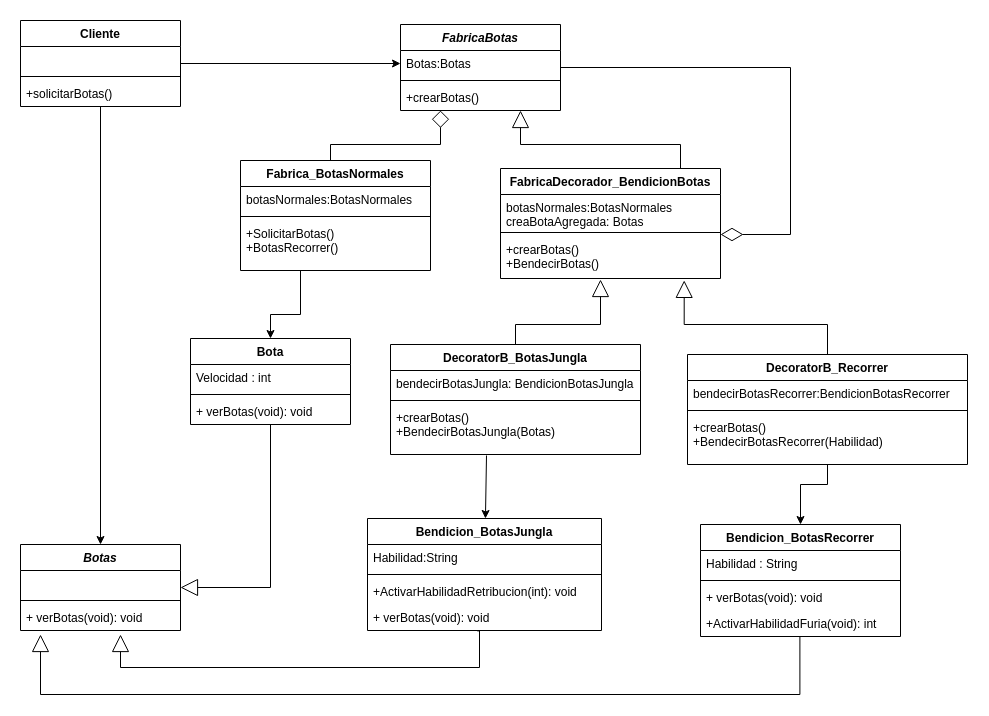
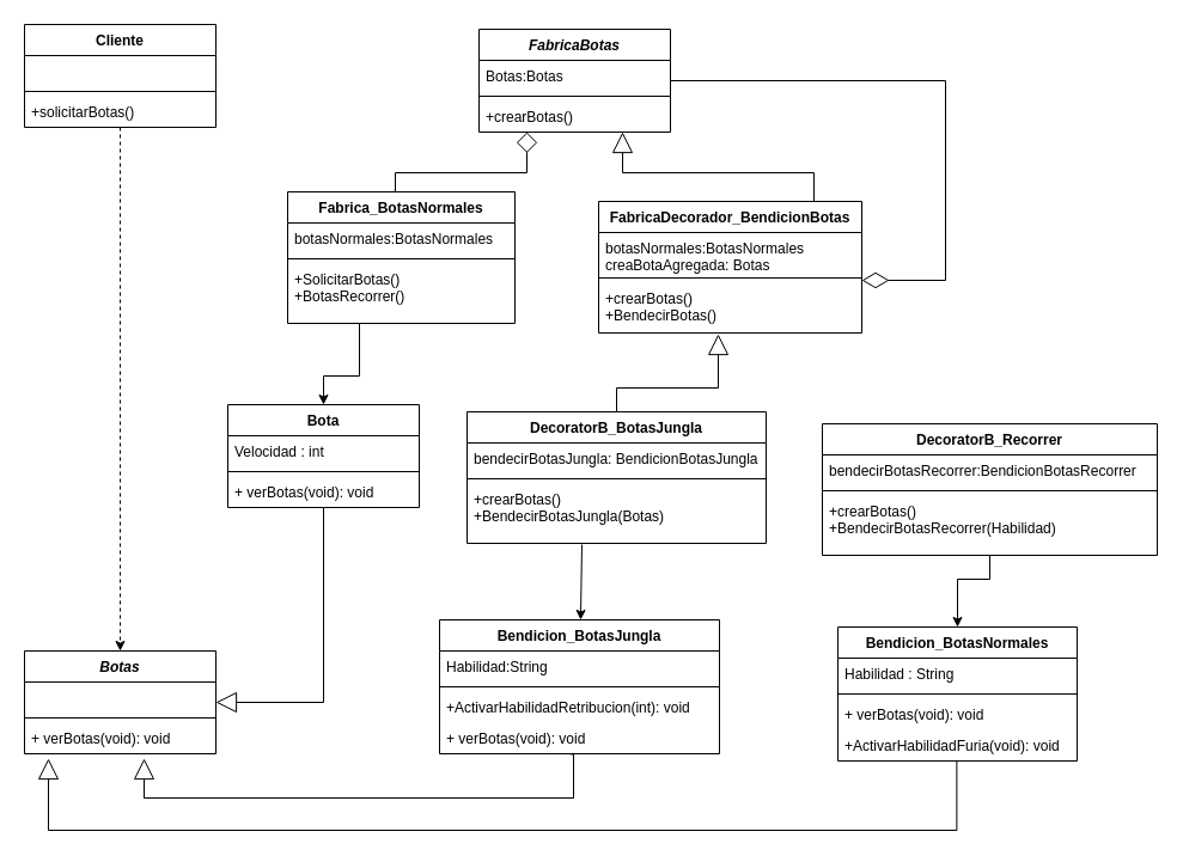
- <mxCell id="19" style="edgeStyle=orthogonalEdgeStyle;rounded=0;orthogonalLoop=1;jettySize=auto;html=1;entryX=0;entryY=0.5;entryDx=0;entryDy=0;exitX=1;exitY=0.5;exitDx=0;exitDy=0;" parent="1" source="2" target="7" edge="1"><mxGeometry relative="1" as="geometry"><mxPoint x="190" y="63" as="sourcePoint" /></mxGeometry></mxCell>
- <mxCell id="47" style="edgeStyle=orthogonalEdgeStyle;rounded=0;orthogonalLoop=1;jettySize=auto;html=1;entryX=0.5;entryY=0;entryDx=0;entryDy=0;" parent="1" source="2" target="43" edge="1"><mxGeometry relative="1" as="geometry"><mxPoint x="90" y="134" as="sourcePoint" /><mxPoint x="90" y="544" as="targetPoint" /></mxGeometry></mxCell>
+ <mxCell id="47" style="edgeStyle=orthogonalEdgeStyle;rounded=0;orthogonalLoop=1;jettySize=auto;html=1;entryX=0.5;entryY=0;entryDx=0;entryDy=0;dashed=1;" parent="1" source="2" target="43" edge="1"><mxGeometry relative="1" as="geometry"><mxPoint x="90" y="134" as="sourcePoint" /><mxPoint x="90" y="544" as="targetPoint" /></mxGeometry></mxCell>
- <mxCell id="27" style="edgeStyle=orthogonalEdgeStyle;rounded=0;orthogonalLoop=1;jettySize=auto;html=1;exitX=0.5;exitY=0;exitDx=0;exitDy=0;entryX=0.835;entryY=1.045;entryDx=0;entryDy=0;startArrow=none;startFill=0;endArrow=block;endFill=0;startSize=15;endSize=15;entryPerimeter=0;" parent="1" source="21" target="31" edge="1"><mxGeometry relative="1" as="geometry"><mxPoint x="850" y="354" as="sourcePoint" /><mxPoint x="640" y="270" as="targetPoint" /><Array as="points"><mxPoint x="827" y="324" /><mxPoint x="684" y="324" /></Array></mxGeometry></mxCell>
- <mxCell id="50" value="Bendicion_BotasRecorrer" style="swimlane;fontStyle=1;align=center;verticalAlign=top;childLayout=stackLayout;horizontal=1;startSize=26;horizontalStack=0;resizeParent=1;resizeParentMax=0;resizeLast=0;collapsible=1;marginBottom=0;" parent="1" vertex="1"><mxGeometry x="700" y="524" width="200" height="112" as="geometry" /></mxCell>
+ <mxCell id="50" value="Bendicion_BotasNormales" style="swimlane;fontStyle=1;align=center;verticalAlign=top;childLayout=stackLayout;horizontal=1;startSize=26;horizontalStack=0;resizeParent=1;resizeParentMax=0;resizeLast=0;collapsible=1;marginBottom=0;" parent="1" vertex="1"><mxGeometry x="700" y="524" width="200" height="112" as="geometry" /></mxCell>
- <mxCell id="54" value="+ActivarHabilidadFuria(void): int" style="text;strokeColor=none;fillColor=none;align=left;verticalAlign=top;spacingLeft=4;spacingRight=4;overflow=hidden;rotatable=0;points=[[0,0.5],[1,0.5]];portConstraint=eastwest;" parent="50" vertex="1"><mxGeometry y="86" width="200" height="26" as="geometry" /></mxCell>
+ <mxCell id="54" value="+ActivarHabilidadFuria(void): void" style="text;strokeColor=none;fillColor=none;align=left;verticalAlign=top;spacingLeft=4;spacingRight=4;overflow=hidden;rotatable=0;points=[[0,0.5],[1,0.5]];portConstraint=eastwest;" parent="50" vertex="1"><mxGeometry y="86" width="200" height="26" as="geometry" /></mxCell>
